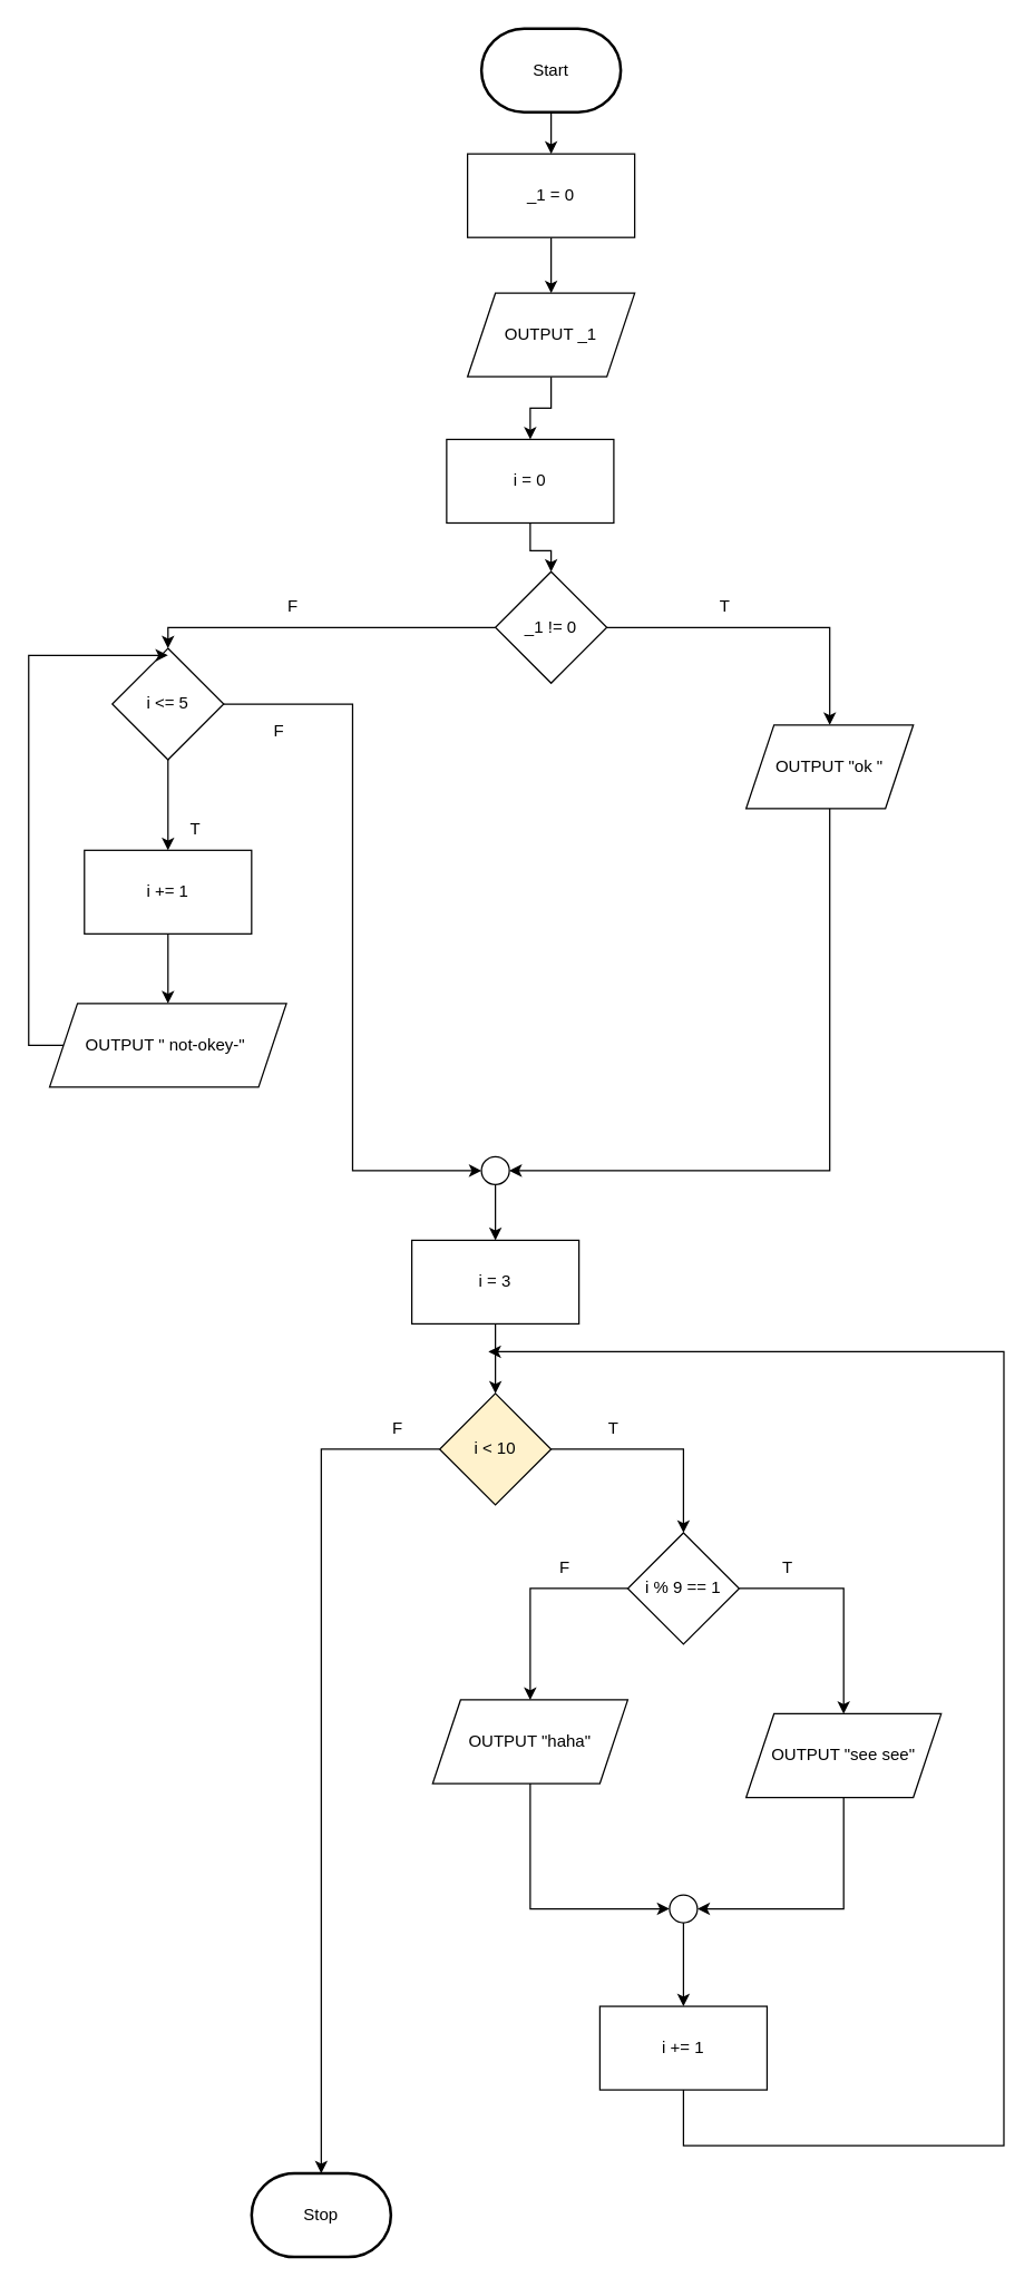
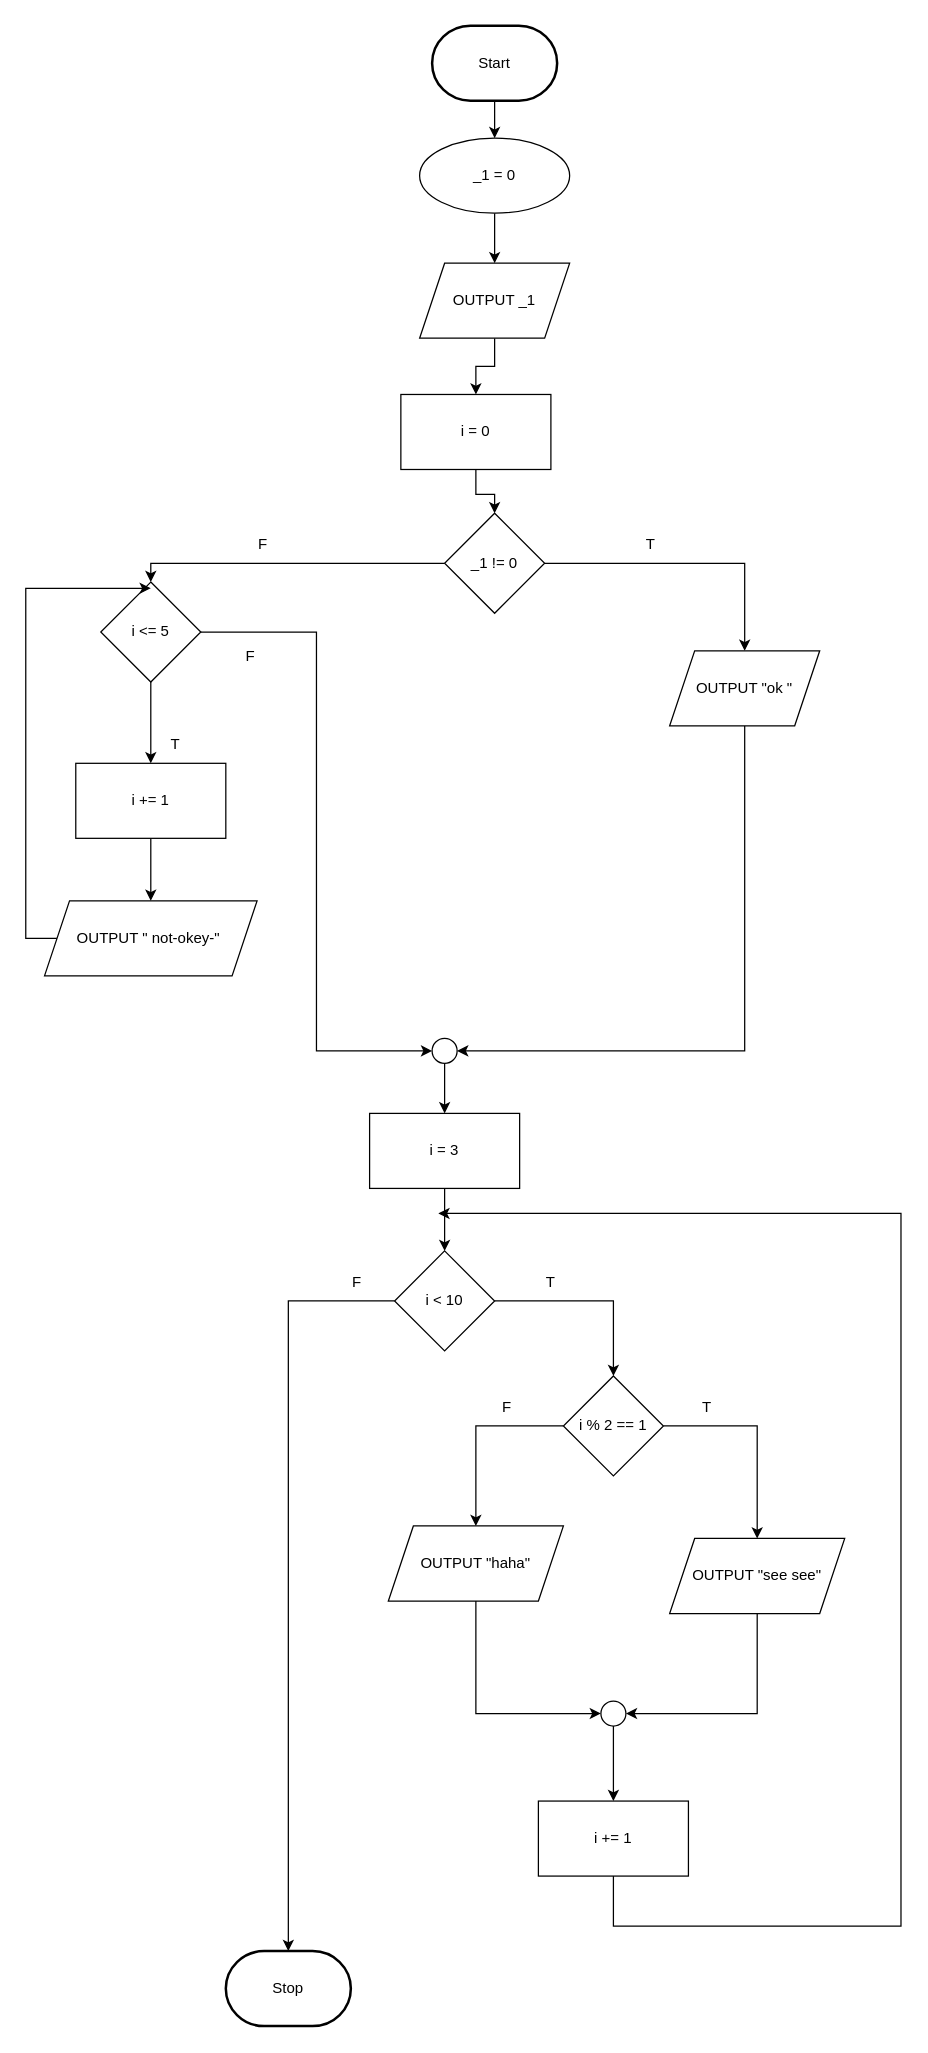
- <mxCell id="6" value="_1 = 0" style="rounded=0;whiteSpace=wrap;html=1;" parent="1" vertex="1"><mxGeometry x="335" y="110" width="120" height="60" as="geometry" /></mxCell>
+ <mxCell id="6" value="_1 = 0" style="ellipse;whiteSpace=wrap;html=1;" parent="1" vertex="1"><mxGeometry x="335" y="110" width="120" height="60" as="geometry" /></mxCell>
- <mxCell id="26" value="i &amp;lt; 10" style="rhombus;whiteSpace=wrap;html=1;fillColor=#fff2cc;" vertex="1" parent="1"><mxGeometry x="315" y="1000" width="80" height="80" as="geometry" /></mxCell>
+ <mxCell id="26" value="i &amp;lt; 10" style="rhombus;whiteSpace=wrap;html=1;" vertex="1" parent="1"><mxGeometry x="315" y="1000" width="80" height="80" as="geometry" /></mxCell>
- <mxCell id="29" value="i % 9 == 1" style="rhombus;whiteSpace=wrap;html=1;" vertex="1" parent="1"><mxGeometry x="450" y="1100" width="80" height="80" as="geometry" /></mxCell>
+ <mxCell id="29" value="i % 2 == 1" style="rhombus;whiteSpace=wrap;html=1;" vertex="1" parent="1"><mxGeometry x="450" y="1100" width="80" height="80" as="geometry" /></mxCell>
